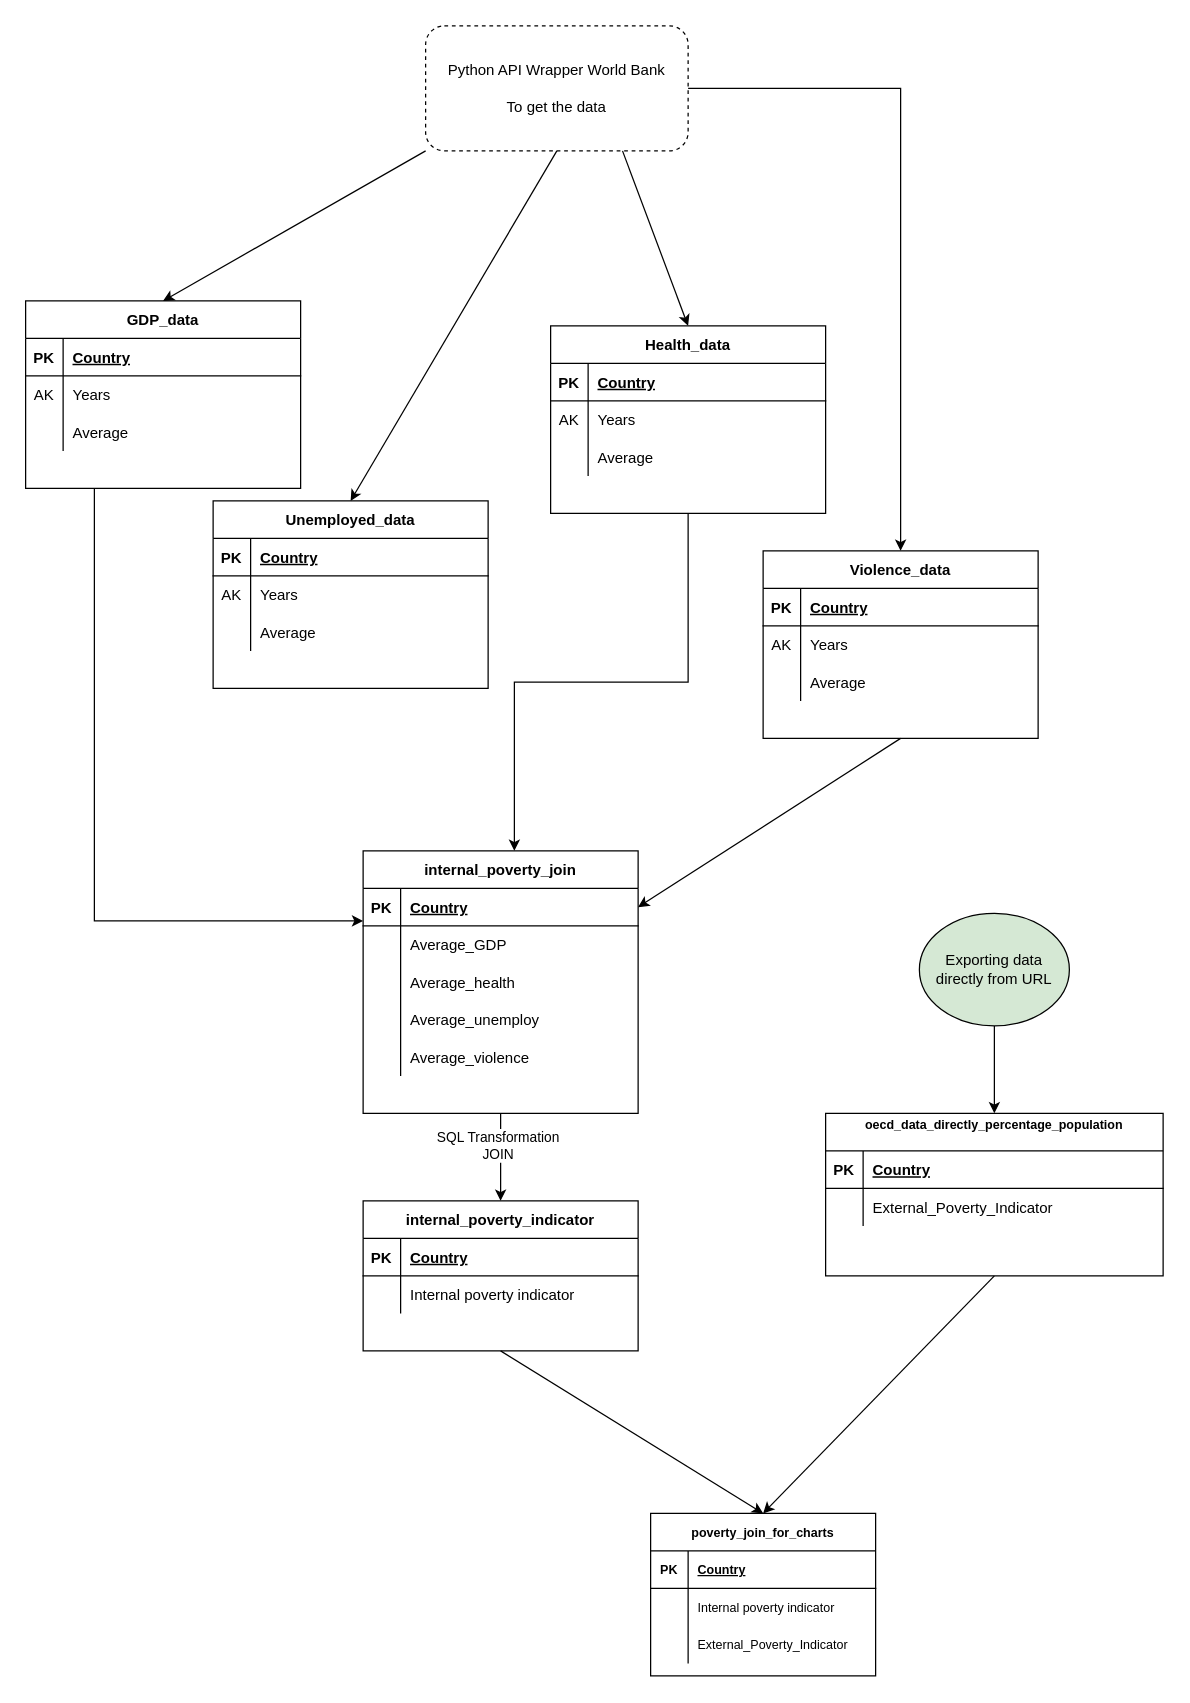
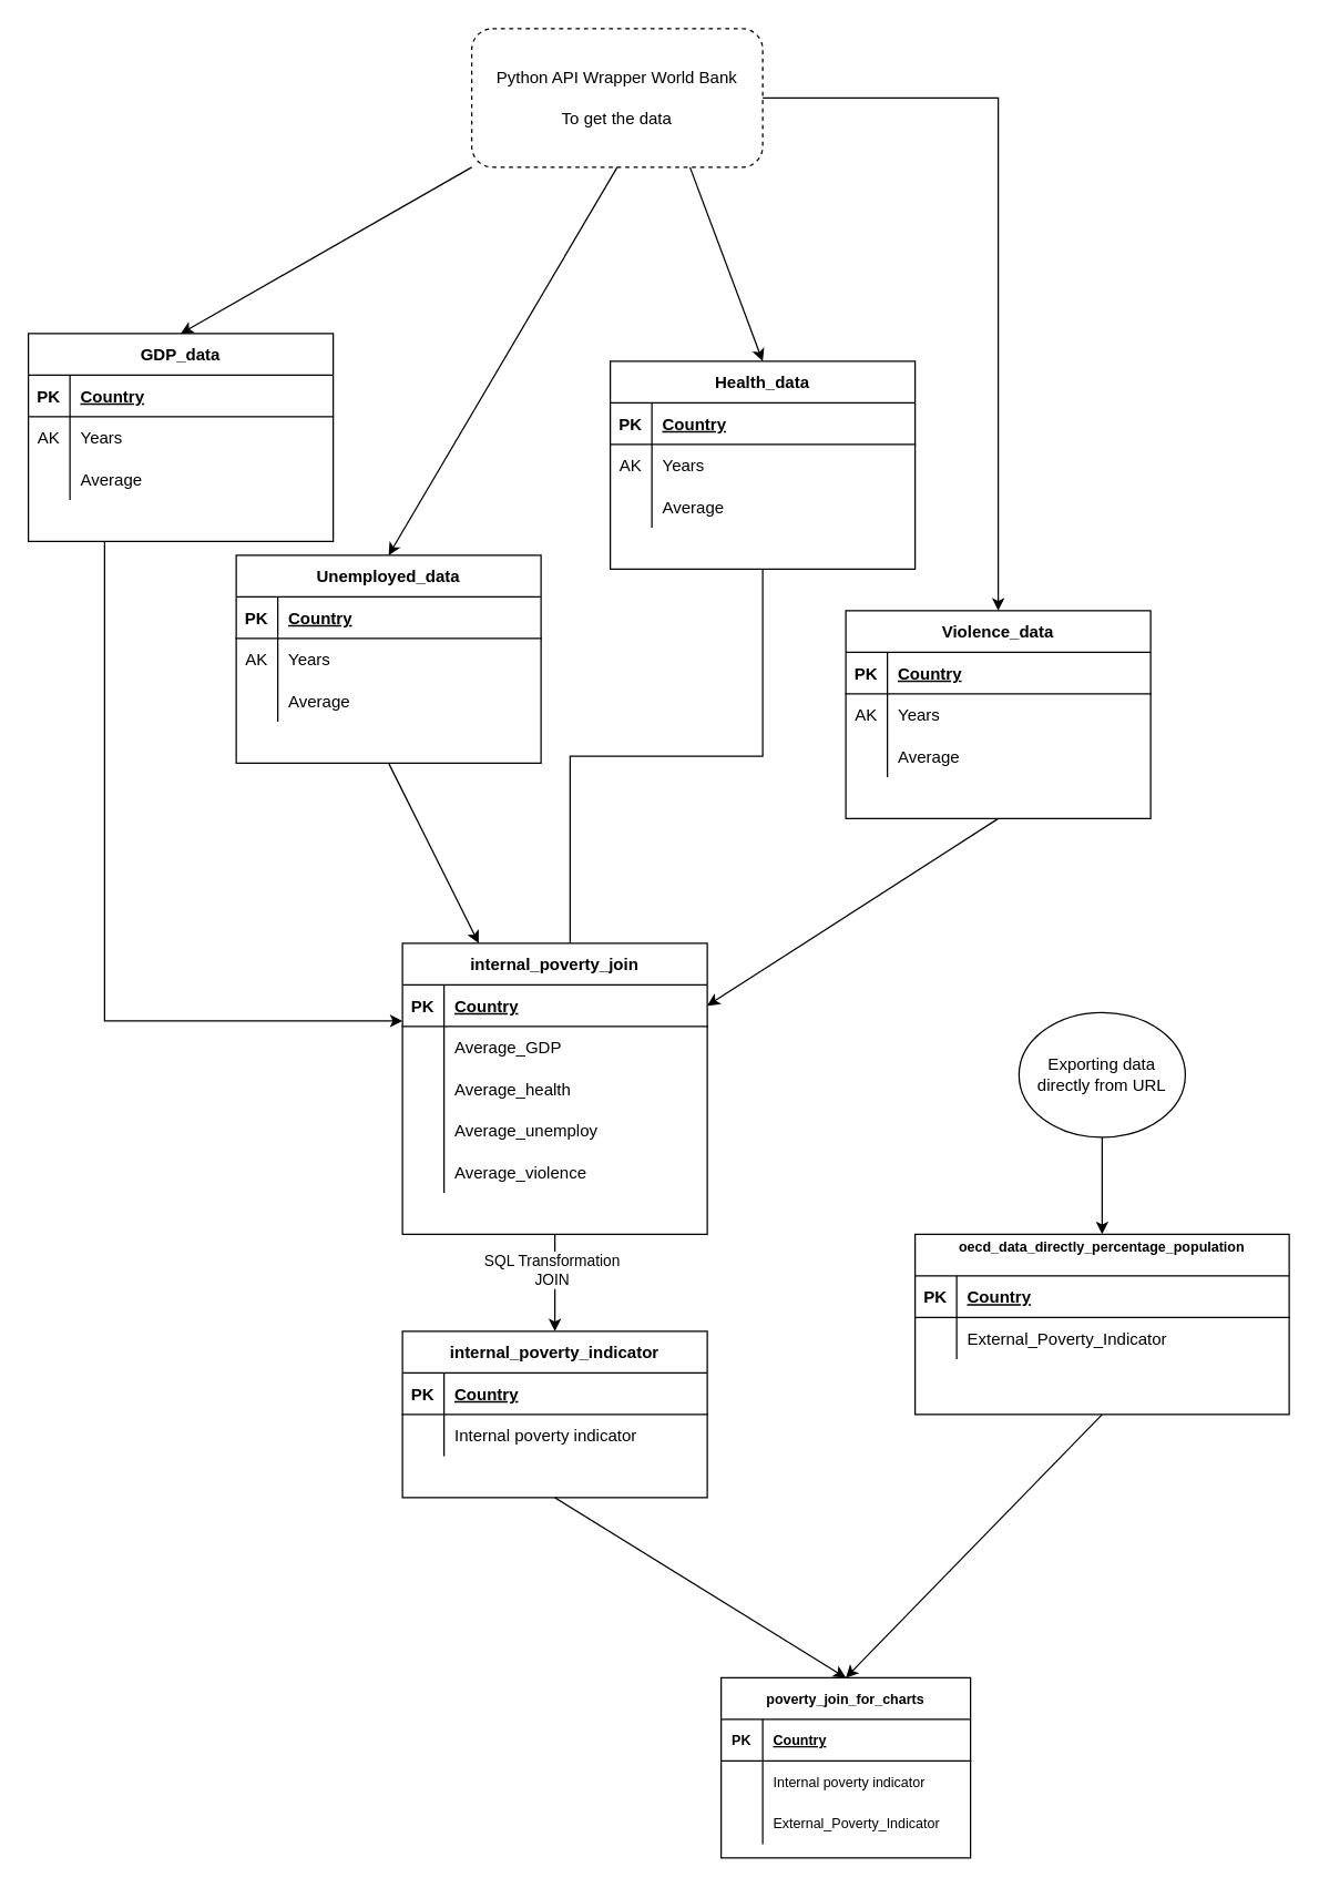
+ <mxCell id="62" value="" style="endArrow=classic;html=1;rounded=0;exitX=0.5;exitY=1;exitDx=0;exitDy=0;entryX=0.25;entryY=0;entryDx=0;entryDy=0;" edge="1" parent="1" source="12" target="44"><mxGeometry width="50" height="50" relative="1" as="geometry"><mxPoint x="340" y="440" as="sourcePoint" /><mxPoint x="390" y="390" as="targetPoint" /></mxGeometry></mxCell>
- <mxCell id="61" value="" style="endArrow=classic;html=1;rounded=0;exitX=0.5;exitY=1;exitDx=0;exitDy=0;edgeStyle=orthogonalEdgeStyle;entryX=0.55;entryY=0;entryDx=0;entryDy=0;entryPerimeter=0;" edge="1" parent="1" source="22" target="44"><mxGeometry width="50" height="50" relative="1" as="geometry"><mxPoint x="340" y="440" as="sourcePoint" /><mxPoint x="409" y="440" as="targetPoint" /></mxGeometry></mxCell>
+ <mxCell id="61" value="" style="endArrow=none;html=1;rounded=0;exitX=0.5;exitY=1;exitDx=0;exitDy=0;edgeStyle=orthogonalEdgeStyle;entryX=0.55;entryY=0;entryDx=0;entryDy=0;entryPerimeter=0;" edge="1" parent="1" source="22" target="44"><mxGeometry width="50" height="50" relative="1" as="geometry"><mxPoint x="340" y="440" as="sourcePoint" /><mxPoint x="409" y="440" as="targetPoint" /></mxGeometry></mxCell>
- <mxCell id="83" value="Exporting data directly from URL" style="ellipse;whiteSpace=wrap;html=1;fillColor=#d5e8d4;" vertex="1" parent="1"><mxGeometry x="735" y="730" width="120" height="90" as="geometry" /></mxCell>
+ <mxCell id="83" value="Exporting data directly from URL" style="ellipse;whiteSpace=wrap;html=1;" vertex="1" parent="1"><mxGeometry x="735" y="730" width="120" height="90" as="geometry" /></mxCell>
